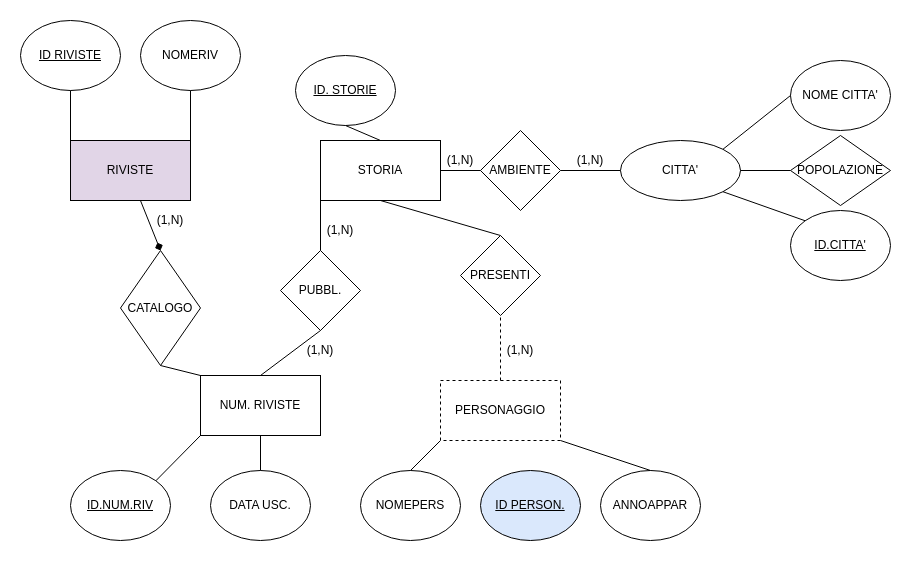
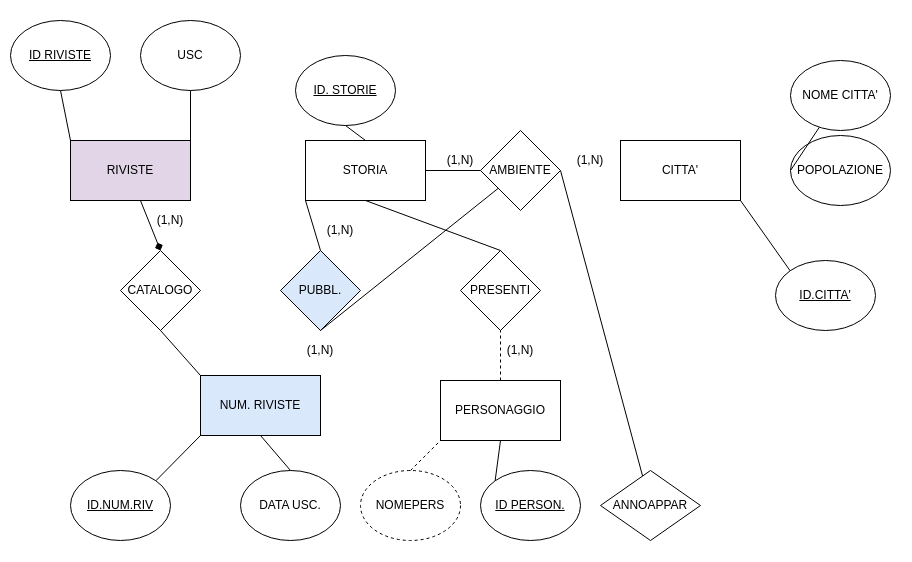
- <mxCell id="27" value="&lt;u&gt;ID RIVISTE&lt;/u&gt;" style="ellipse;whiteSpace=wrap;html=1;" parent="1" vertex="1"><mxGeometry x="20" y="20" width="100" height="70" as="geometry" /></mxCell>
+ <mxCell id="27" value="&lt;u&gt;ID RIVISTE&lt;/u&gt;" style="ellipse;whiteSpace=wrap;html=1;" parent="1" vertex="1"><mxGeometry x="10" y="20" width="100" height="70" as="geometry" /></mxCell>
- <mxCell id="28" value="NOMERIV" style="ellipse;whiteSpace=wrap;html=1;" parent="1" vertex="1"><mxGeometry x="140" y="20" width="100" height="70" as="geometry" /></mxCell>
+ <mxCell id="28" value="USC" style="ellipse;whiteSpace=wrap;html=1;" parent="1" vertex="1"><mxGeometry x="140" y="20" width="100" height="70" as="geometry" /></mxCell>
- <mxCell id="22" value="" style="endArrow=none;html=1;entryX=1;entryY=0;entryDx=0;entryDy=0;exitX=0;exitY=0.5;exitDx=0;exitDy=0;" parent="1" source="6" target="13" edge="1"><mxGeometry width="50" height="50" relative="1" as="geometry"><mxPoint x="610" y="380" as="sourcePoint" /><mxPoint x="660" y="330" as="targetPoint" /></mxGeometry></mxCell>
- <mxCell id="39" value="STORIA" style="rounded=0;whiteSpace=wrap;html=1;" vertex="1" parent="1"><mxGeometry x="320" y="140" width="120" height="60" as="geometry" /></mxCell>
+ <mxCell id="39" value="STORIA" style="rounded=0;whiteSpace=wrap;html=1;" vertex="1" parent="1"><mxGeometry x="305" y="140" width="120" height="60" as="geometry" /></mxCell>
- <mxCell id="19" value="" style="endArrow=none;html=1;entryX=0;entryY=0.5;entryDx=0;entryDy=0;exitX=1;exitY=0.5;exitDx=0;exitDy=0;" parent="1" source="40" target="13" edge="1"><mxGeometry width="50" height="50" relative="1" as="geometry"><mxPoint x="560" y="190" as="sourcePoint" /><mxPoint x="660" y="330" as="targetPoint" /></mxGeometry></mxCell>
+ <mxCell id="19" value="" style="endArrow=none;html=1;exitX=1;exitY=0.5;exitDx=0;exitDy=0;" parent="1" source="40" target="4" edge="1"><mxGeometry width="50" height="50" relative="1" as="geometry"><mxPoint x="560" y="190" as="sourcePoint" /><mxPoint x="660" y="330" as="targetPoint" /></mxGeometry></mxCell>
- <mxCell id="13" value="CITTA'" style="ellipse;whiteSpace=wrap;html=1;" parent="1" vertex="1"><mxGeometry x="620" y="140" width="120" height="60" as="geometry" /></mxCell>
+ <mxCell id="13" value="CITTA'" style="rounded=0;whiteSpace=wrap;html=1;" parent="1" vertex="1"><mxGeometry x="620" y="140" width="120" height="60" as="geometry" /></mxCell>
- <mxCell id="21" value="" style="endArrow=none;html=1;entryX=1;entryY=0.5;entryDx=0;entryDy=0;exitX=0;exitY=0.5;exitDx=0;exitDy=0;" parent="1" source="8" target="13" edge="1"><mxGeometry width="50" height="50" relative="1" as="geometry"><mxPoint x="610" y="380" as="sourcePoint" /><mxPoint x="660" y="330" as="targetPoint" /></mxGeometry></mxCell>
+ <mxCell id="21" value="" style="endArrow=none;html=1;exitX=0;exitY=0.5;exitDx=0;exitDy=0;" parent="1" source="8" target="6" edge="1"><mxGeometry width="50" height="50" relative="1" as="geometry"><mxPoint x="610" y="380" as="sourcePoint" /><mxPoint x="660" y="330" as="targetPoint" /></mxGeometry></mxCell>
- <mxCell id="8" value="POPOLAZIONE" style="rhombus;whiteSpace=wrap;html=1;" parent="1" vertex="1"><mxGeometry x="790" y="135" width="100" height="70" as="geometry" /></mxCell>
+ <mxCell id="8" value="POPOLAZIONE" style="ellipse;whiteSpace=wrap;html=1;" parent="1" vertex="1"><mxGeometry x="790" y="135" width="100" height="70" as="geometry" /></mxCell>
- <mxCell id="2" value="&lt;u&gt;ID.CITTA'&lt;/u&gt;" style="ellipse;whiteSpace=wrap;html=1;" parent="1" vertex="1"><mxGeometry x="790" y="210" width="100" height="70" as="geometry" /></mxCell>
+ <mxCell id="2" value="&lt;u&gt;ID.CITTA'&lt;/u&gt;" style="ellipse;whiteSpace=wrap;html=1;" parent="1" vertex="1"><mxGeometry x="775" y="260" width="100" height="70" as="geometry" /></mxCell>
- <mxCell id="15" value="PRESENTI" style="rhombus;whiteSpace=wrap;html=1;" parent="1" vertex="1"><mxGeometry x="460" y="235" width="80" height="80" as="geometry" /></mxCell>
+ <mxCell id="15" value="PRESENTI" style="rhombus;whiteSpace=wrap;html=1;" parent="1" vertex="1"><mxGeometry x="460" y="250" width="80" height="80" as="geometry" /></mxCell>
- <mxCell id="14" value="PUBBL." style="rhombus;whiteSpace=wrap;html=1;" parent="1" vertex="1"><mxGeometry x="280" y="250" width="80" height="80" as="geometry" /></mxCell>
+ <mxCell id="14" value="PUBBL." style="rhombus;whiteSpace=wrap;html=1;fillColor=#dae8fc;" parent="1" vertex="1"><mxGeometry x="280" y="250" width="80" height="80" as="geometry" /></mxCell>
- <mxCell id="43" value="CATALOGO" style="rhombus;whiteSpace=wrap;html=1;" vertex="1" parent="1"><mxGeometry x="120" y="250" width="80" height="115" as="geometry" /></mxCell>
+ <mxCell id="43" value="CATALOGO" style="rhombus;whiteSpace=wrap;html=1;" vertex="1" parent="1"><mxGeometry x="120" y="250" width="80" height="80" as="geometry" /></mxCell>
- <mxCell id="18" value="" style="endArrow=none;html=1;exitX=0.5;exitY=1;exitDx=0;exitDy=0;entryX=0.5;entryY=0;entryDx=0;entryDy=0;" parent="1" source="14" target="10" edge="1"><mxGeometry width="50" height="50" relative="1" as="geometry"><mxPoint x="610" y="380" as="sourcePoint" /><mxPoint x="660" y="330" as="targetPoint" /></mxGeometry></mxCell>
+ <mxCell id="18" value="" style="endArrow=none;html=1;exitX=0.5;exitY=1;exitDx=0;exitDy=0;" parent="1" source="14" target="40" edge="1"><mxGeometry width="50" height="50" relative="1" as="geometry"><mxPoint x="610" y="380" as="sourcePoint" /><mxPoint x="660" y="330" as="targetPoint" /></mxGeometry></mxCell>
- <mxCell id="10" value="NUM. RIVISTE" style="rounded=0;whiteSpace=wrap;html=1;" parent="1" vertex="1"><mxGeometry x="200" y="375" width="120" height="60" as="geometry" /></mxCell>
+ <mxCell id="10" value="NUM. RIVISTE" style="rounded=0;whiteSpace=wrap;html=1;fillColor=#dae8fc;" parent="1" vertex="1"><mxGeometry x="200" y="375" width="120" height="60" as="geometry" /></mxCell>
- <mxCell id="12" value="PERSONAGGIO" style="rounded=0;whiteSpace=wrap;html=1;dashed=1;" parent="1" vertex="1"><mxGeometry x="440" y="380" width="120" height="60" as="geometry" /></mxCell>
+ <mxCell id="12" value="PERSONAGGIO" style="rounded=0;whiteSpace=wrap;html=1;" parent="1" vertex="1"><mxGeometry x="440" y="380" width="120" height="60" as="geometry" /></mxCell>
- <mxCell id="24" value="" style="endArrow=none;html=1;exitX=0.5;exitY=0;exitDx=0;exitDy=0;entryX=0;entryY=1;entryDx=0;entryDy=0;" parent="1" source="5" target="12" edge="1"><mxGeometry width="50" height="50" relative="1" as="geometry"><mxPoint x="610" y="380" as="sourcePoint" /><mxPoint x="660" y="330" as="targetPoint" /></mxGeometry></mxCell>
+ <mxCell id="24" value="" style="endArrow=none;html=1;exitX=0.5;exitY=0;exitDx=0;exitDy=0;entryX=0;entryY=1;entryDx=0;entryDy=0;dashed=1;" parent="1" source="5" target="12" edge="1"><mxGeometry width="50" height="50" relative="1" as="geometry"><mxPoint x="610" y="380" as="sourcePoint" /><mxPoint x="660" y="330" as="targetPoint" /></mxGeometry></mxCell>
- <mxCell id="23" value="" style="endArrow=none;html=1;exitX=1;exitY=1;exitDx=0;exitDy=0;entryX=0.5;entryY=0;entryDx=0;entryDy=0;" parent="1" source="12" target="4" edge="1"><mxGeometry width="50" height="50" relative="1" as="geometry"><mxPoint x="610" y="380" as="sourcePoint" /><mxPoint x="660" y="330" as="targetPoint" /></mxGeometry></mxCell>
+ <mxCell id="25" value="" style="endArrow=none;html=1;entryX=0.5;entryY=1;entryDx=0;entryDy=0;exitX=0;exitY=0;exitDx=0;exitDy=0;" parent="1" source="9" target="12" edge="1"><mxGeometry width="50" height="50" relative="1" as="geometry"><mxPoint x="610" y="380" as="sourcePoint" /><mxPoint x="660" y="330" as="targetPoint" /></mxGeometry></mxCell>
- <mxCell id="29" value="DATA USC." style="ellipse;whiteSpace=wrap;html=1;" parent="1" vertex="1"><mxGeometry x="210" y="470" width="100" height="70" as="geometry" /></mxCell>
+ <mxCell id="29" value="DATA USC." style="ellipse;whiteSpace=wrap;html=1;" parent="1" vertex="1"><mxGeometry x="240" y="470" width="100" height="70" as="geometry" /></mxCell>
- <mxCell id="5" value="NOMEPERS" style="ellipse;whiteSpace=wrap;html=1;" parent="1" vertex="1"><mxGeometry x="360" y="470" width="100" height="70" as="geometry" /></mxCell>
+ <mxCell id="5" value="NOMEPERS" style="ellipse;whiteSpace=wrap;html=1;dashed=1;" parent="1" vertex="1"><mxGeometry x="360" y="470" width="100" height="70" as="geometry" /></mxCell>
- <mxCell id="9" value="&lt;u&gt;ID PERSON.&lt;/u&gt;" style="ellipse;whiteSpace=wrap;html=1;fillColor=#dae8fc;" parent="1" vertex="1"><mxGeometry x="480" y="470" width="100" height="70" as="geometry" /></mxCell>
+ <mxCell id="9" value="&lt;u&gt;ID PERSON.&lt;/u&gt;" style="ellipse;whiteSpace=wrap;html=1;" parent="1" vertex="1"><mxGeometry x="480" y="470" width="100" height="70" as="geometry" /></mxCell>
- <mxCell id="4" value="ANNOAPPAR" style="ellipse;whiteSpace=wrap;html=1;" parent="1" vertex="1"><mxGeometry x="600" y="470" width="100" height="70" as="geometry" /></mxCell>
+ <mxCell id="4" value="ANNOAPPAR" style="rhombus;whiteSpace=wrap;html=1;" parent="1" vertex="1"><mxGeometry x="600" y="470" width="100" height="70" as="geometry" /></mxCell>
